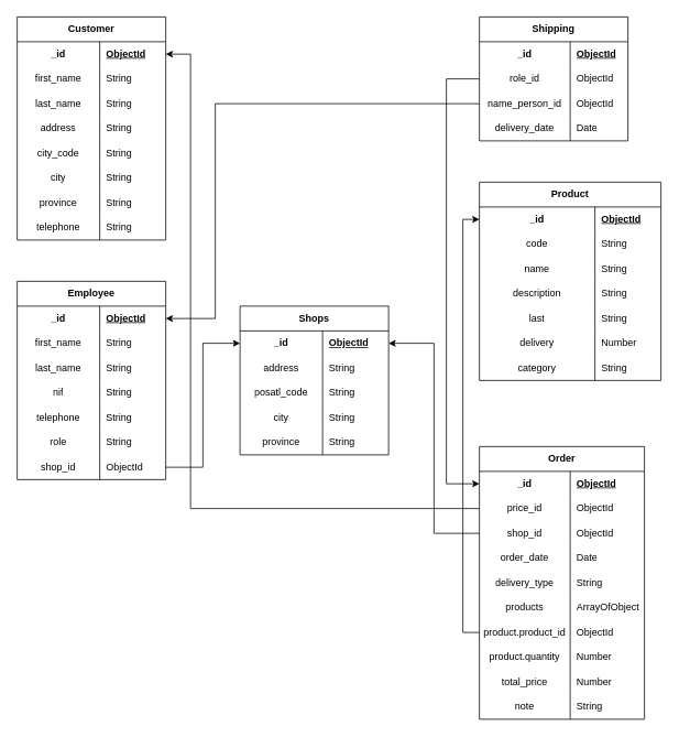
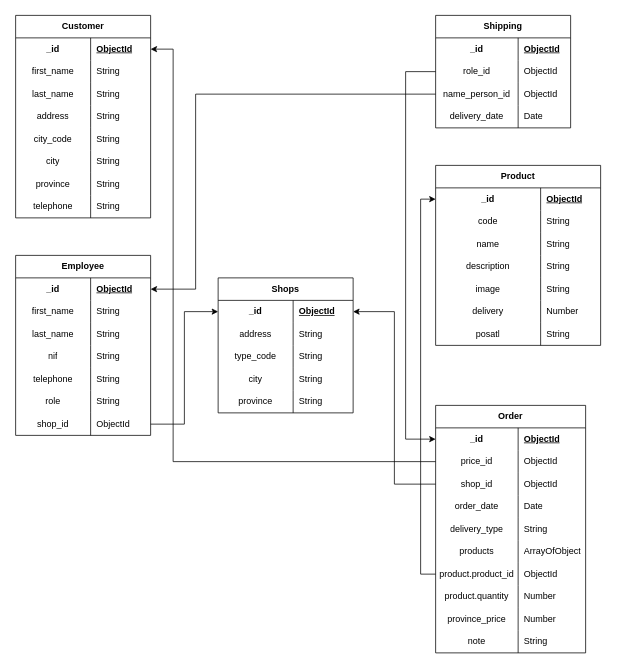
- <mxCell id="41" value="last" style="shape=partialRectangle;connectable=0;fillColor=none;top=0;left=0;bottom=0;right=0;fontStyle=0;overflow=hidden;whiteSpace=wrap;html=1;" vertex="1" parent="40"><mxGeometry width="140" height="30" as="geometry"><mxRectangle width="140" height="30" as="alternateBounds" /></mxGeometry></mxCell>
+ <mxCell id="41" value="image" style="shape=partialRectangle;connectable=0;fillColor=none;top=0;left=0;bottom=0;right=0;fontStyle=0;overflow=hidden;whiteSpace=wrap;html=1;" vertex="1" parent="40"><mxGeometry width="140" height="30" as="geometry"><mxRectangle width="140" height="30" as="alternateBounds" /></mxGeometry></mxCell>
- <mxCell id="47" value="category" style="shape=partialRectangle;connectable=0;fillColor=none;top=0;left=0;bottom=0;right=0;fontStyle=0;overflow=hidden;whiteSpace=wrap;html=1;" vertex="1" parent="46"><mxGeometry width="140" height="30" as="geometry"><mxRectangle width="140" height="30" as="alternateBounds" /></mxGeometry></mxCell>
+ <mxCell id="47" value="posatl" style="shape=partialRectangle;connectable=0;fillColor=none;top=0;left=0;bottom=0;right=0;fontStyle=0;overflow=hidden;whiteSpace=wrap;html=1;" vertex="1" parent="46"><mxGeometry width="140" height="30" as="geometry"><mxRectangle width="140" height="30" as="alternateBounds" /></mxGeometry></mxCell>
- <mxCell id="123" value="posatl_code" style="shape=partialRectangle;connectable=0;fillColor=none;top=0;left=0;bottom=0;right=0;editable=1;overflow=hidden;html=1;whiteSpace=wrap;" vertex="1" parent="122"><mxGeometry width="100" height="30" as="geometry"><mxRectangle width="100" height="30" as="alternateBounds" /></mxGeometry></mxCell>
+ <mxCell id="123" value="type_code" style="shape=partialRectangle;connectable=0;fillColor=none;top=0;left=0;bottom=0;right=0;editable=1;overflow=hidden;html=1;whiteSpace=wrap;" vertex="1" parent="122"><mxGeometry width="100" height="30" as="geometry"><mxRectangle width="100" height="30" as="alternateBounds" /></mxGeometry></mxCell>
- <mxCell id="75" value="total_price" style="shape=partialRectangle;connectable=0;fillColor=none;top=0;left=0;bottom=0;right=0;fontStyle=0;overflow=hidden;whiteSpace=wrap;html=1;" vertex="1" parent="74"><mxGeometry width="110" height="30" as="geometry"><mxRectangle width="110" height="30" as="alternateBounds" /></mxGeometry></mxCell>
+ <mxCell id="75" value="province_price" style="shape=partialRectangle;connectable=0;fillColor=none;top=0;left=0;bottom=0;right=0;fontStyle=0;overflow=hidden;whiteSpace=wrap;html=1;" vertex="1" parent="74"><mxGeometry width="110" height="30" as="geometry"><mxRectangle width="110" height="30" as="alternateBounds" /></mxGeometry></mxCell>
